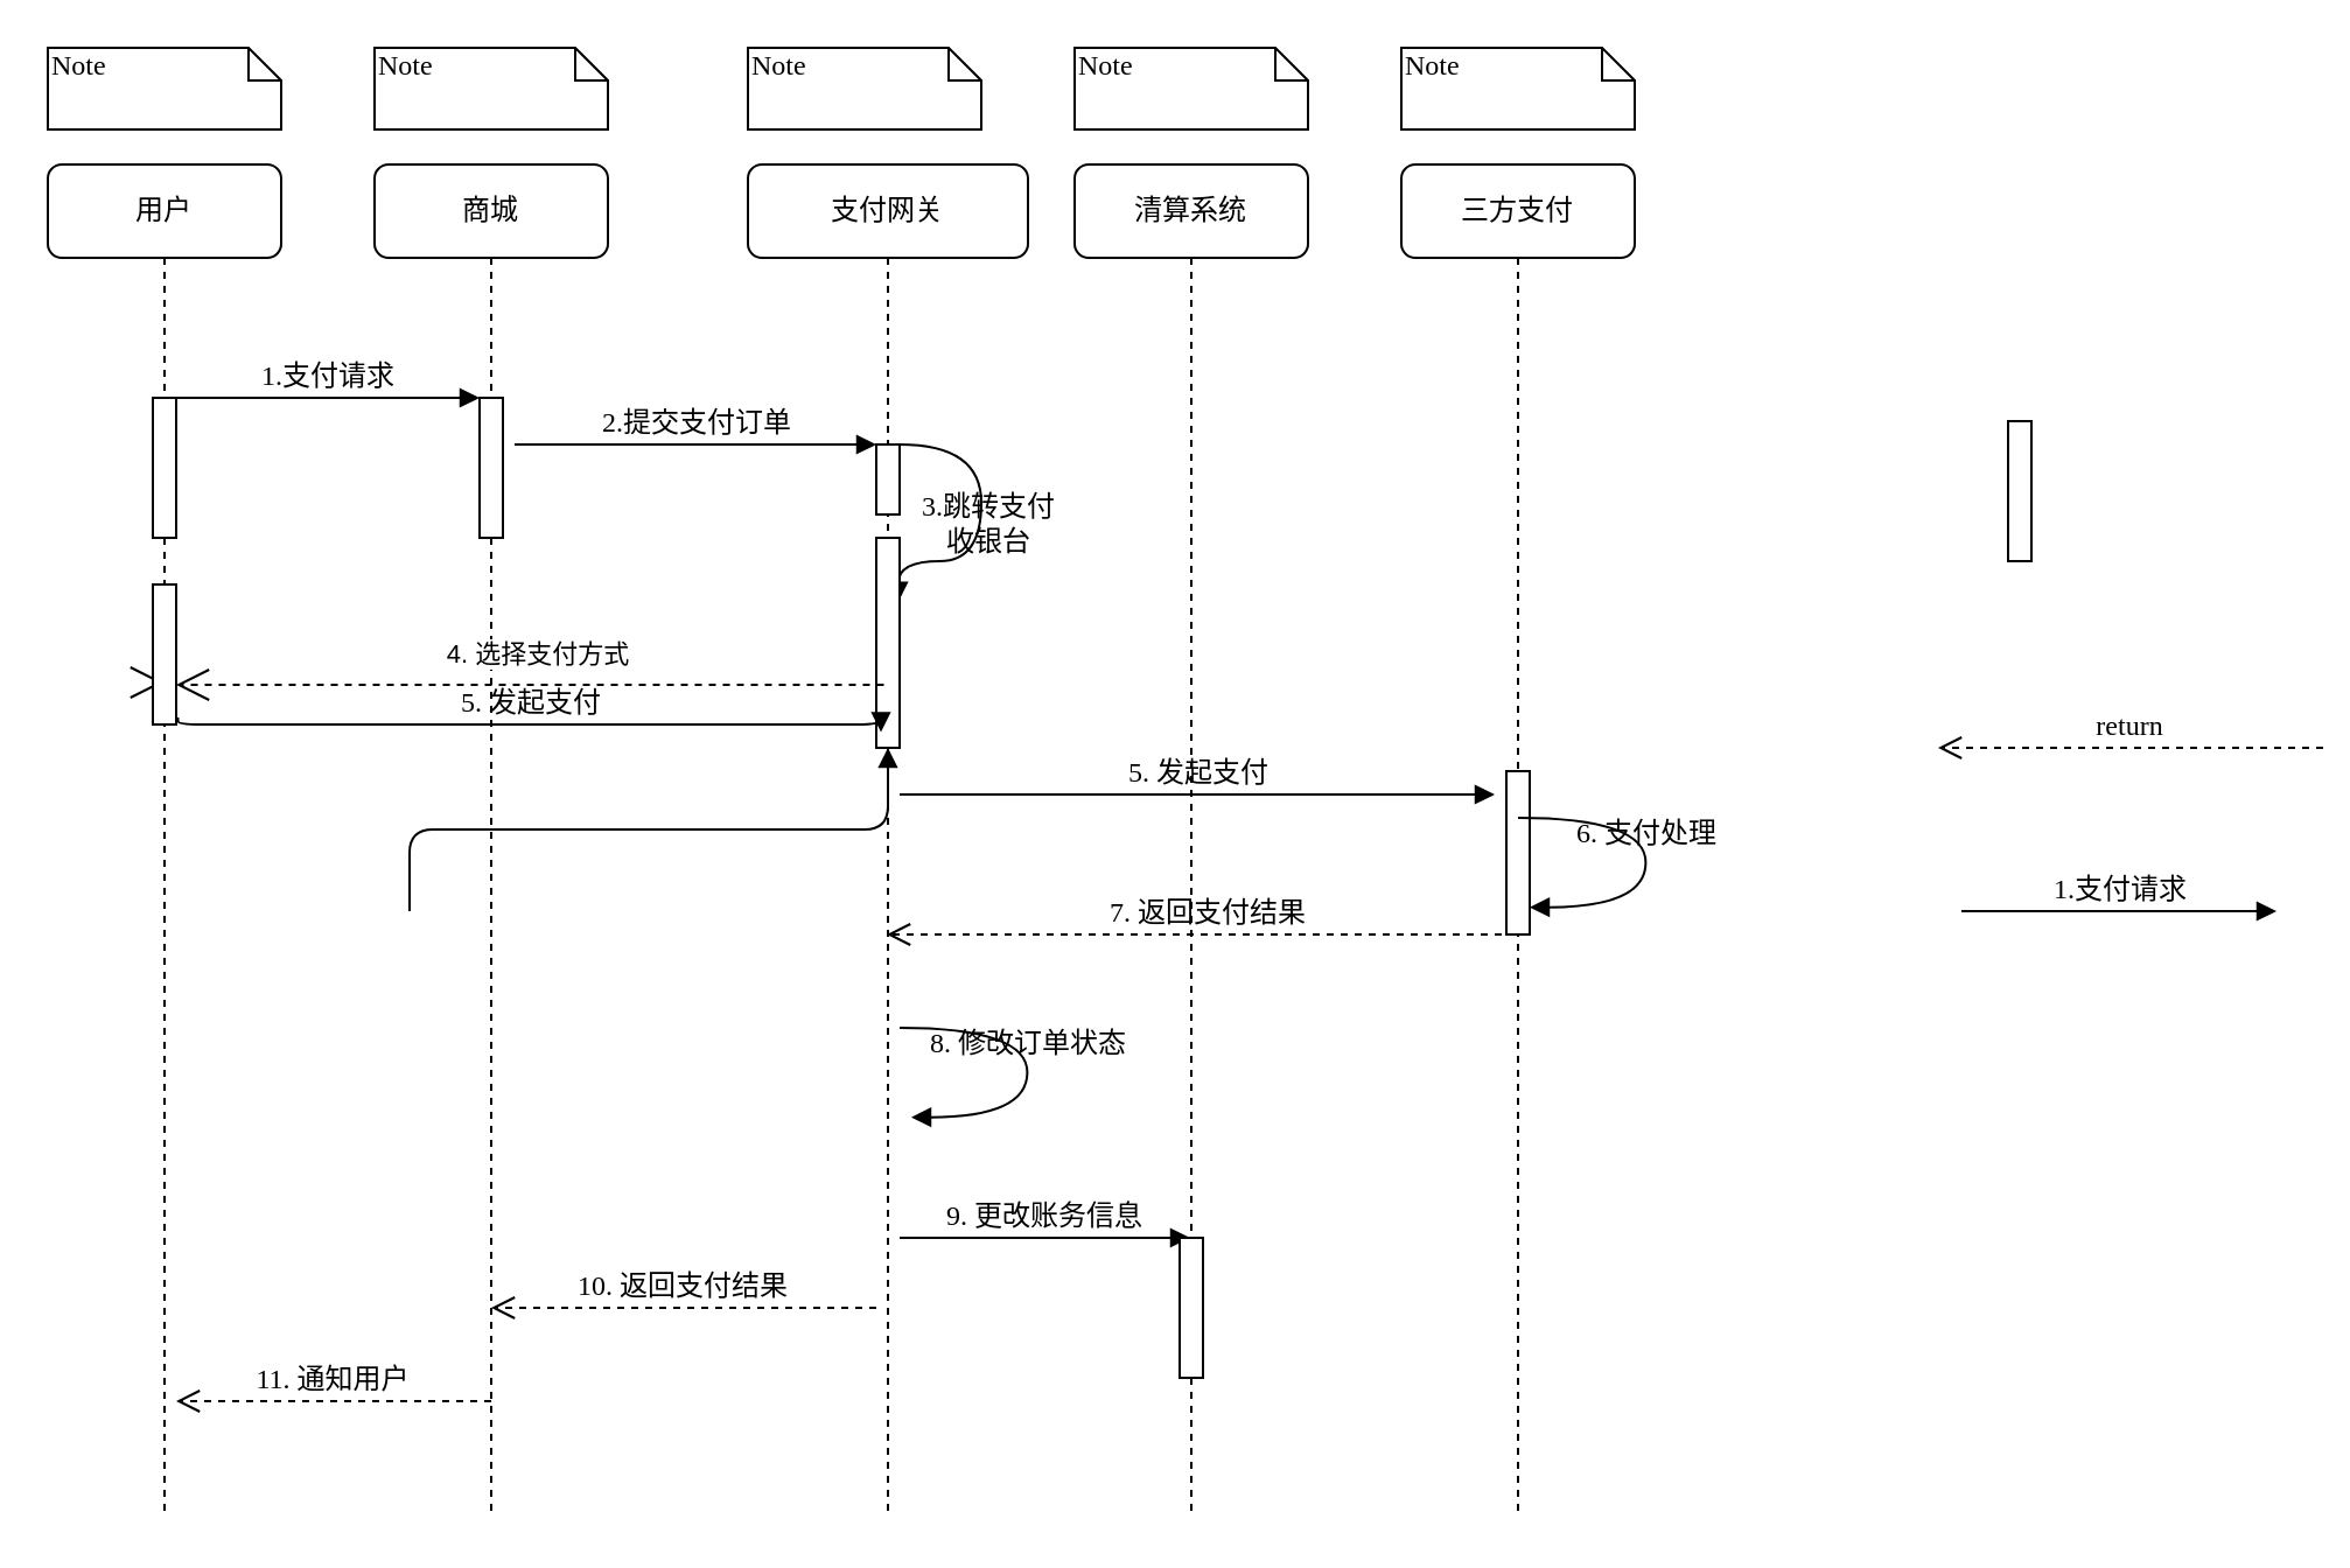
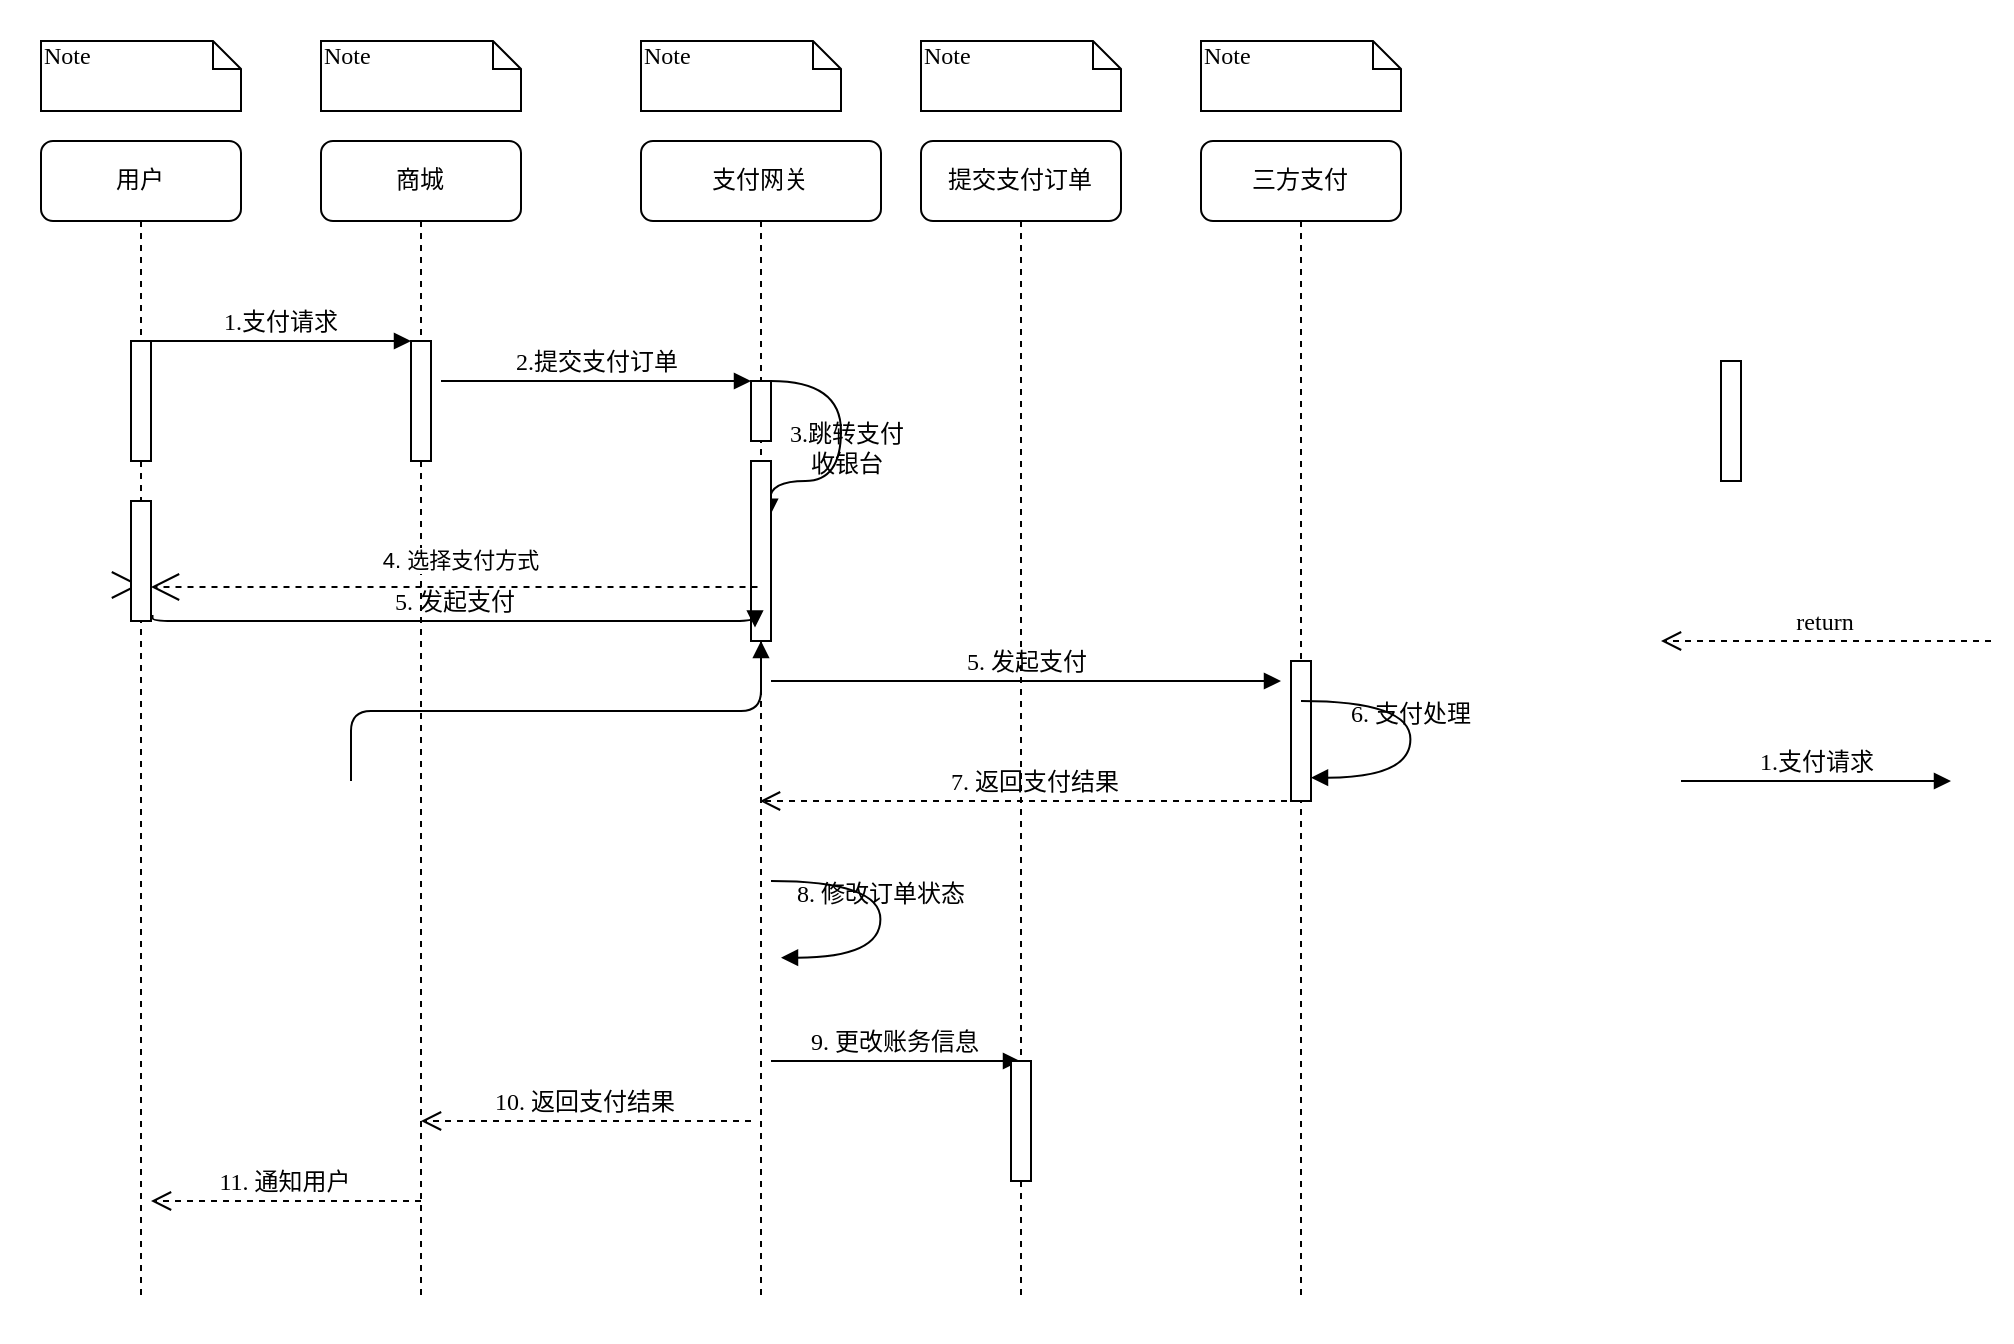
- <mxCell id="12" value="清算系统" style="shape=umlLifeline;perimeter=lifelinePerimeter;whiteSpace=wrap;html=1;container=1;collapsible=0;recursiveResize=0;outlineConnect=0;rounded=1;shadow=0;comic=0;labelBackgroundColor=none;strokeWidth=1;fontFamily=Verdana;fontSize=12;align=center;" parent="1" vertex="1"><mxGeometry x="460" y="70" width="100" height="580" as="geometry" /></mxCell>
+ <mxCell id="12" value="提交支付订单" style="shape=umlLifeline;perimeter=lifelinePerimeter;whiteSpace=wrap;html=1;container=1;collapsible=0;recursiveResize=0;outlineConnect=0;rounded=1;shadow=0;comic=0;labelBackgroundColor=none;strokeWidth=1;fontFamily=Verdana;fontSize=12;align=center;" parent="1" vertex="1"><mxGeometry x="460" y="70" width="100" height="580" as="geometry" /></mxCell>
